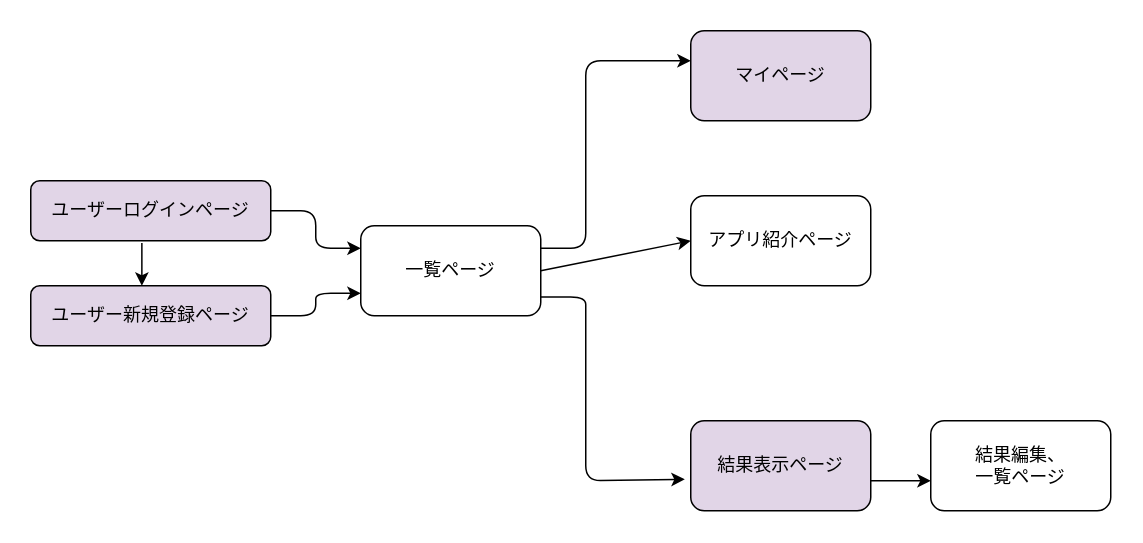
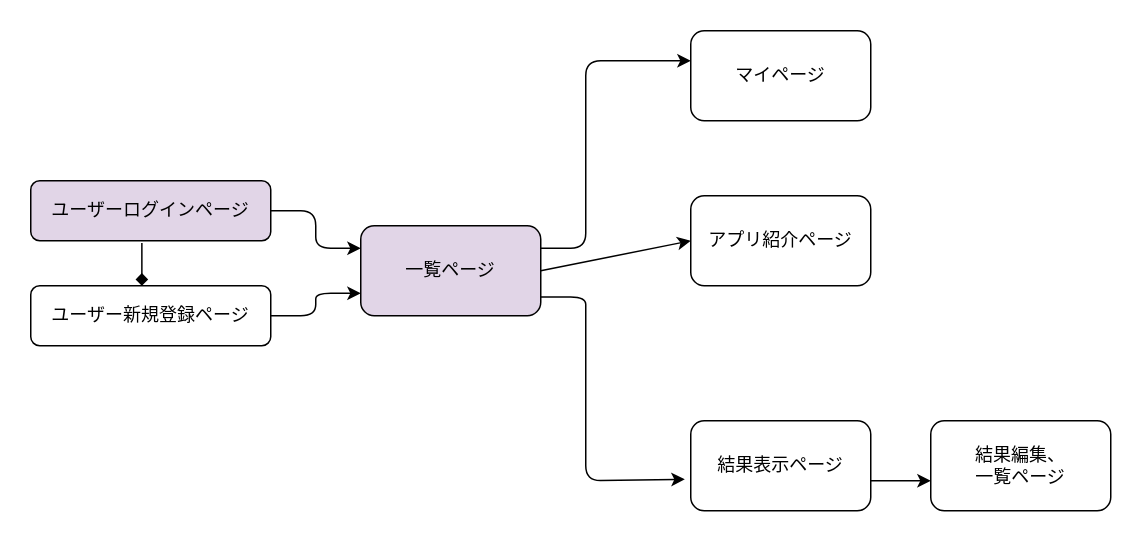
- <mxCell id="8" value="マイページ" style="rounded=1;whiteSpace=wrap;html=1;fillColor=#e1d5e7;" vertex="1" parent="1"><mxGeometry x="460" y="20" width="120" height="60" as="geometry" /></mxCell>
+ <mxCell id="8" value="マイページ" style="rounded=1;whiteSpace=wrap;html=1;" vertex="1" parent="1"><mxGeometry x="460" y="20" width="120" height="60" as="geometry" /></mxCell>
- <mxCell id="5" value="一覧ページ" style="rounded=1;whiteSpace=wrap;html=1;" vertex="1" parent="1"><mxGeometry x="240" y="150" width="120" height="60" as="geometry" /></mxCell>
+ <mxCell id="5" value="一覧ページ" style="rounded=1;whiteSpace=wrap;html=1;fillColor=#e1d5e7;" vertex="1" parent="1"><mxGeometry x="240" y="150" width="120" height="60" as="geometry" /></mxCell>
- <mxCell id="4" value="" style="endArrow=classic;html=1;exitX=0.463;exitY=1.038;exitDx=0;exitDy=0;exitPerimeter=0;entryX=0.463;entryY=0;entryDx=0;entryDy=0;entryPerimeter=0;" edge="1" parent="1" source="2" target="3"><mxGeometry width="50" height="50" relative="1" as="geometry"><mxPoint x="90" y="170" as="sourcePoint" /><mxPoint x="360" y="210" as="targetPoint" /><Array as="points" /></mxGeometry></mxCell>
+ <mxCell id="4" value="" style="endArrow=diamond;html=1;exitX=0.463;exitY=1.038;exitDx=0;exitDy=0;exitPerimeter=0;entryX=0.463;entryY=0;entryDx=0;entryDy=0;entryPerimeter=0;" edge="1" parent="1" source="2" target="3"><mxGeometry width="50" height="50" relative="1" as="geometry"><mxPoint x="90" y="170" as="sourcePoint" /><mxPoint x="360" y="210" as="targetPoint" /><Array as="points" /></mxGeometry></mxCell>
- <mxCell id="3" value="ユーザー新規登録ページ" style="rounded=1;whiteSpace=wrap;html=1;fillColor=#e1d5e7;" vertex="1" parent="1"><mxGeometry x="20" y="190" width="160" height="40" as="geometry" /></mxCell>
+ <mxCell id="3" value="ユーザー新規登録ページ" style="rounded=1;whiteSpace=wrap;html=1;" vertex="1" parent="1"><mxGeometry x="20" y="190" width="160" height="40" as="geometry" /></mxCell>
- <mxCell id="10" value="結果表示ページ" style="rounded=1;whiteSpace=wrap;html=1;fillColor=#e1d5e7;" vertex="1" parent="1"><mxGeometry x="460" y="280" width="120" height="60" as="geometry" /></mxCell>
+ <mxCell id="10" value="結果表示ページ" style="rounded=1;whiteSpace=wrap;html=1;" vertex="1" parent="1"><mxGeometry x="460" y="280" width="120" height="60" as="geometry" /></mxCell>
